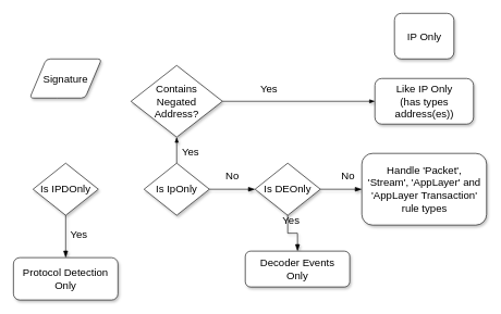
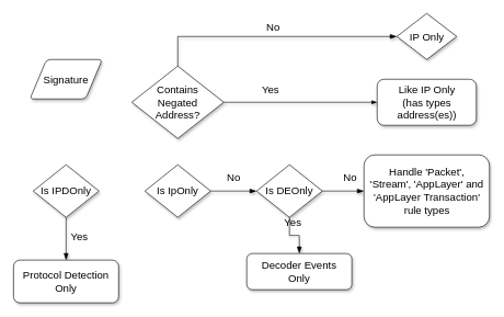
+ <mxCell id="3" value="No" style="edgeStyle=orthogonalEdgeStyle;rounded=0;html=1;jettySize=auto;orthogonalLoop=1;fontSize=16;endArrow=blockThin;endFill=1;endSize=8;strokeWidth=1;shadow=1;labelBackgroundColor=none;labelBorderColor=none;textShadow=0;entryX=0;entryY=0.5;entryDx=0;entryDy=0;fontStyle=0" parent="1" source="19" target="7" edge="1"><mxGeometry x="0.004" y="15" relative="1" as="geometry"><mxPoint as="offset" /><mxPoint x="270" y="80" as="sourcePoint" /><Array as="points"><mxPoint x="270" y="55" /></Array></mxGeometry></mxCell>
- <mxCell id="7" value="&lt;span&gt;IP Only&lt;/span&gt;" style="rounded=1;html=1;fontSize=16;glass=0;strokeWidth=1;shadow=1;whiteSpace=wrap;labelBackgroundColor=none;labelBorderColor=none;textShadow=0;spacingRight=5;spacingBottom=2;spacingLeft=5;spacingTop=2;spacing=5;fontStyle=0" parent="1" vertex="1"><mxGeometry x="603.5" y="20" width="91" height="70" as="geometry" /></mxCell>
+ <mxCell id="7" value="&lt;span&gt;IP Only&lt;/span&gt;" style="rhombus;html=1;fontSize=16;glass=0;strokeWidth=1;shadow=1;whiteSpace=wrap;labelBackgroundColor=none;labelBorderColor=none;textShadow=0;spacingRight=5;spacingBottom=2;spacingLeft=5;spacingTop=2;spacing=5;fontStyle=0;" parent="1" vertex="1"><mxGeometry x="603.5" y="20" width="91" height="70" as="geometry" /></mxCell>
- <mxCell id="4" style="edgeStyle=orthogonalEdgeStyle;rounded=0;orthogonalLoop=1;jettySize=auto;html=1;exitX=0.5;exitY=0;exitDx=0;exitDy=0;endArrow=blockThin;endFill=1;fontSize=16;labelBackgroundColor=none;labelBorderColor=none;textShadow=0;shadow=1;fontStyle=0" parent="1" source="6" target="19" edge="1"><mxGeometry relative="1" as="geometry"><mxPoint x="270" y="60" as="targetPoint" /><Array as="points"><mxPoint x="270" y="220" /><mxPoint x="270" y="220" /></Array></mxGeometry></mxCell>
- <mxCell id="5" value="Yes" style="edgeLabel;html=1;align=center;verticalAlign=middle;resizable=0;points=[];fontSize=16;fontStyle=0" vertex="1" connectable="0" parent="4"><mxGeometry x="-0.05" y="-3" relative="1" as="geometry"><mxPoint x="17" as="offset" /></mxGeometry></mxCell>
